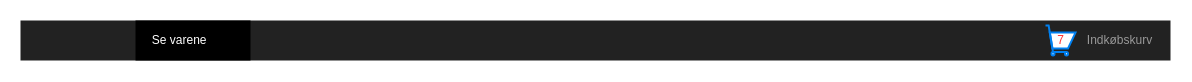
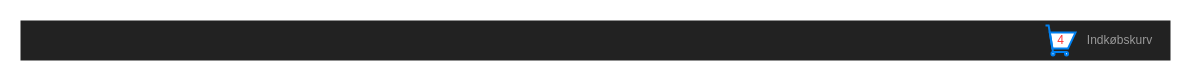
- <mxCell id="3" value="&lt;span style=&quot;white-space: pre&quot;&gt; &lt;/span&gt;Se varene" style="html=1;shadow=0;dashed=0;shape=mxgraph.bootstrap.rect;fillColor=#000000;strokeColor=none;fontColor=#ffffff;spacingRight=30;whiteSpace=wrap;align=center;" parent="2" vertex="1"><mxGeometry x="115" width="115" height="40" as="geometry" /></mxCell>
- <mxCell id="6" value="7" style="text;html=1;resizable=0;autosize=1;align=center;verticalAlign=middle;points=[];rounded=0;fontColor=#FF3333;" vertex="1" parent="2"><mxGeometry x="1030" y="10" width="20" height="20" as="geometry" /></mxCell>
+ <mxCell id="6" value="4" style="text;html=1;resizable=0;autosize=1;align=center;verticalAlign=middle;points=[];rounded=0;fontColor=#FF3333;" vertex="1" parent="2"><mxGeometry x="1030" y="10" width="20" height="20" as="geometry" /></mxCell>
